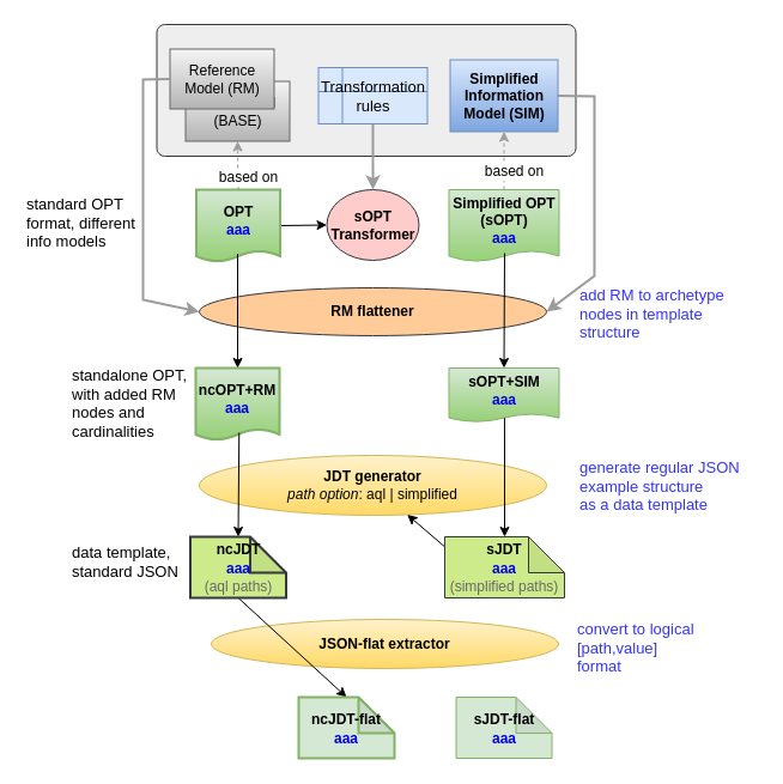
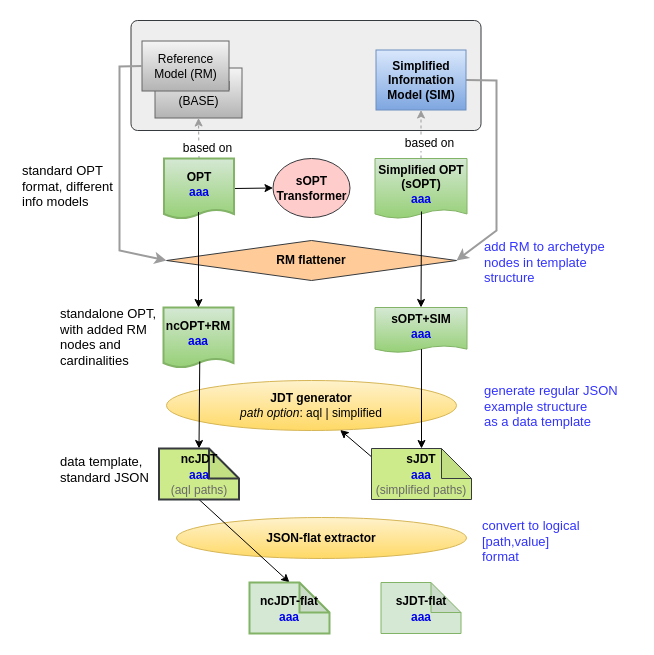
- <mxCell id="15" value="Transformation&lt;br style=&quot;font-size: 13px;&quot;&gt;rules" style="shape=internalStorage;whiteSpace=wrap;html=1;backgroundOutline=1;fillColor=#dae8fc;strokeColor=#6c8ebf;fontSize=13;" parent="1" vertex="1"><mxGeometry x="265.5" y="56" width="91" height="47" as="geometry" /></mxCell>
- <mxCell id="5" style="rounded=0;orthogonalLoop=1;jettySize=auto;html=1;exitX=0.5;exitY=1;exitDx=0;exitDy=0;entryX=0.5;entryY=0;entryDx=0;entryDy=0;strokeWidth=2;strokeColor=#9C9C9C;" parent="1" source="15" target="11" edge="1"><mxGeometry relative="1" as="geometry" /></mxCell>
- <mxCell id="21" value="RM flattener" style="ellipse;whiteSpace=wrap;html=1;fillColor=#ffcc99;strokeColor=#36393d;fontStyle=1;" parent="1" vertex="1"><mxGeometry x="166" y="240" width="290" height="40" as="geometry" /></mxCell>
+ <mxCell id="21" value="RM flattener" style="rhombus;whiteSpace=wrap;html=1;fillColor=#ffcc99;strokeColor=#36393d;fontStyle=1;" parent="1" vertex="1"><mxGeometry x="166" y="240" width="290" height="40" as="geometry" /></mxCell>
